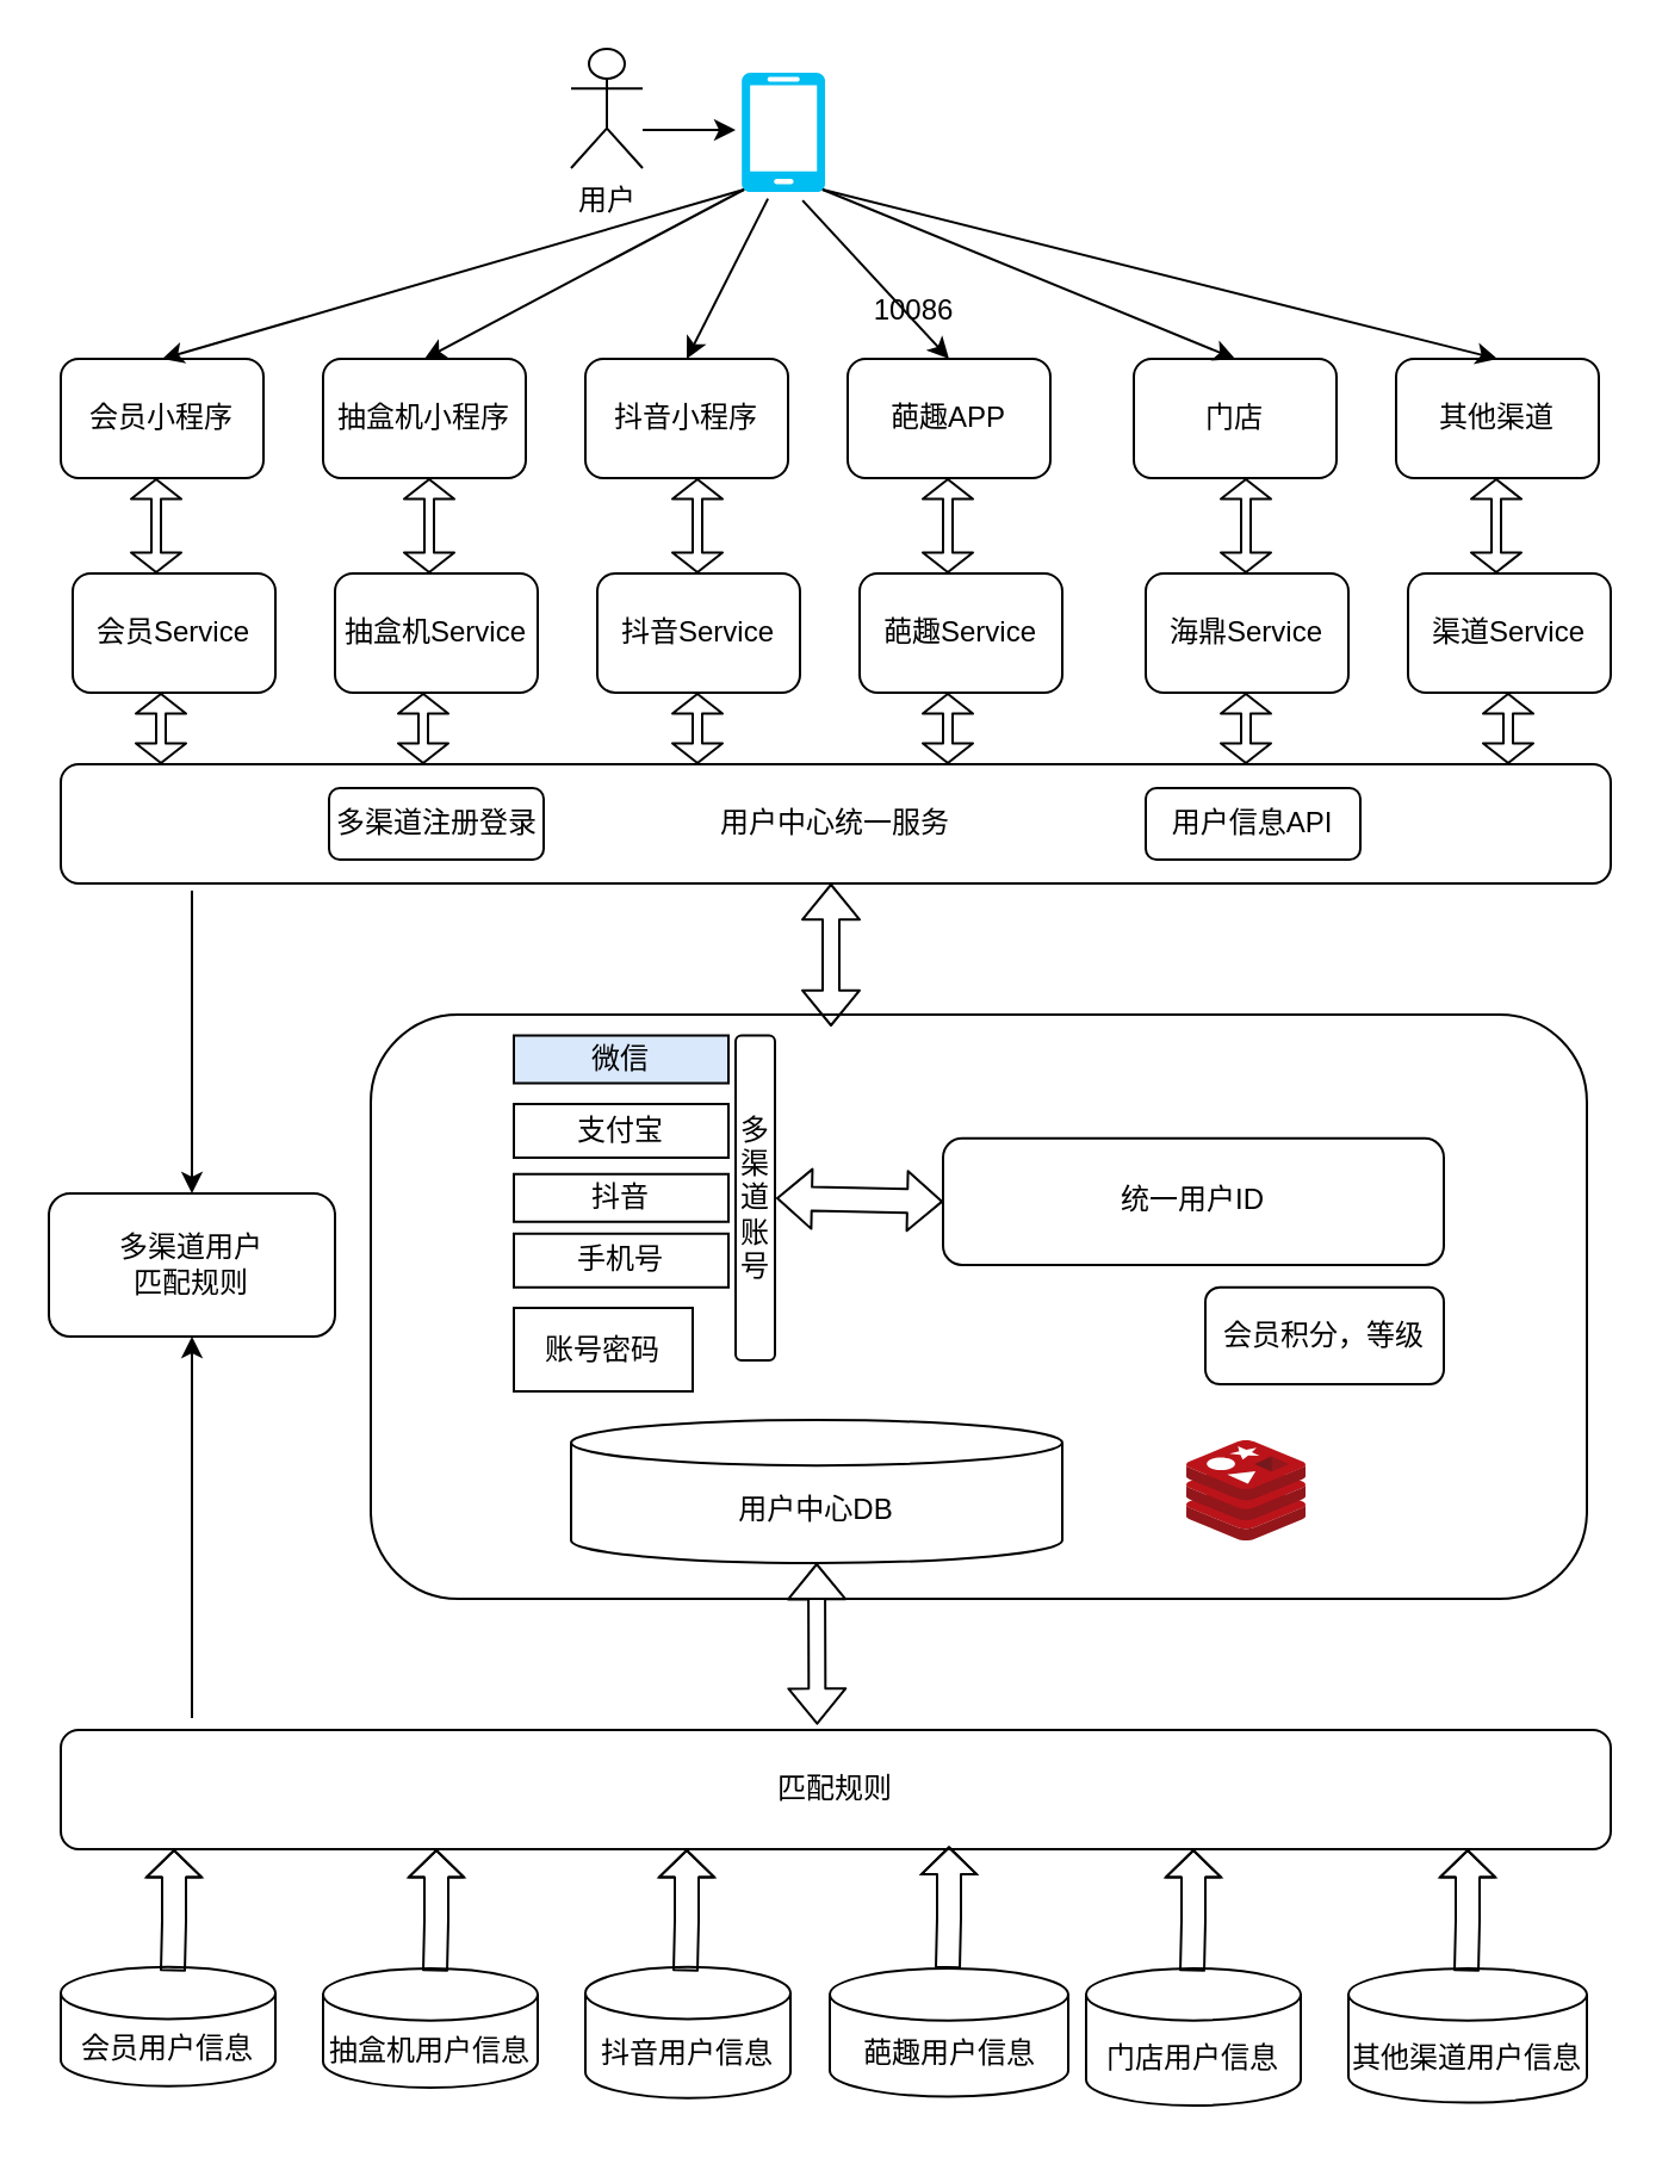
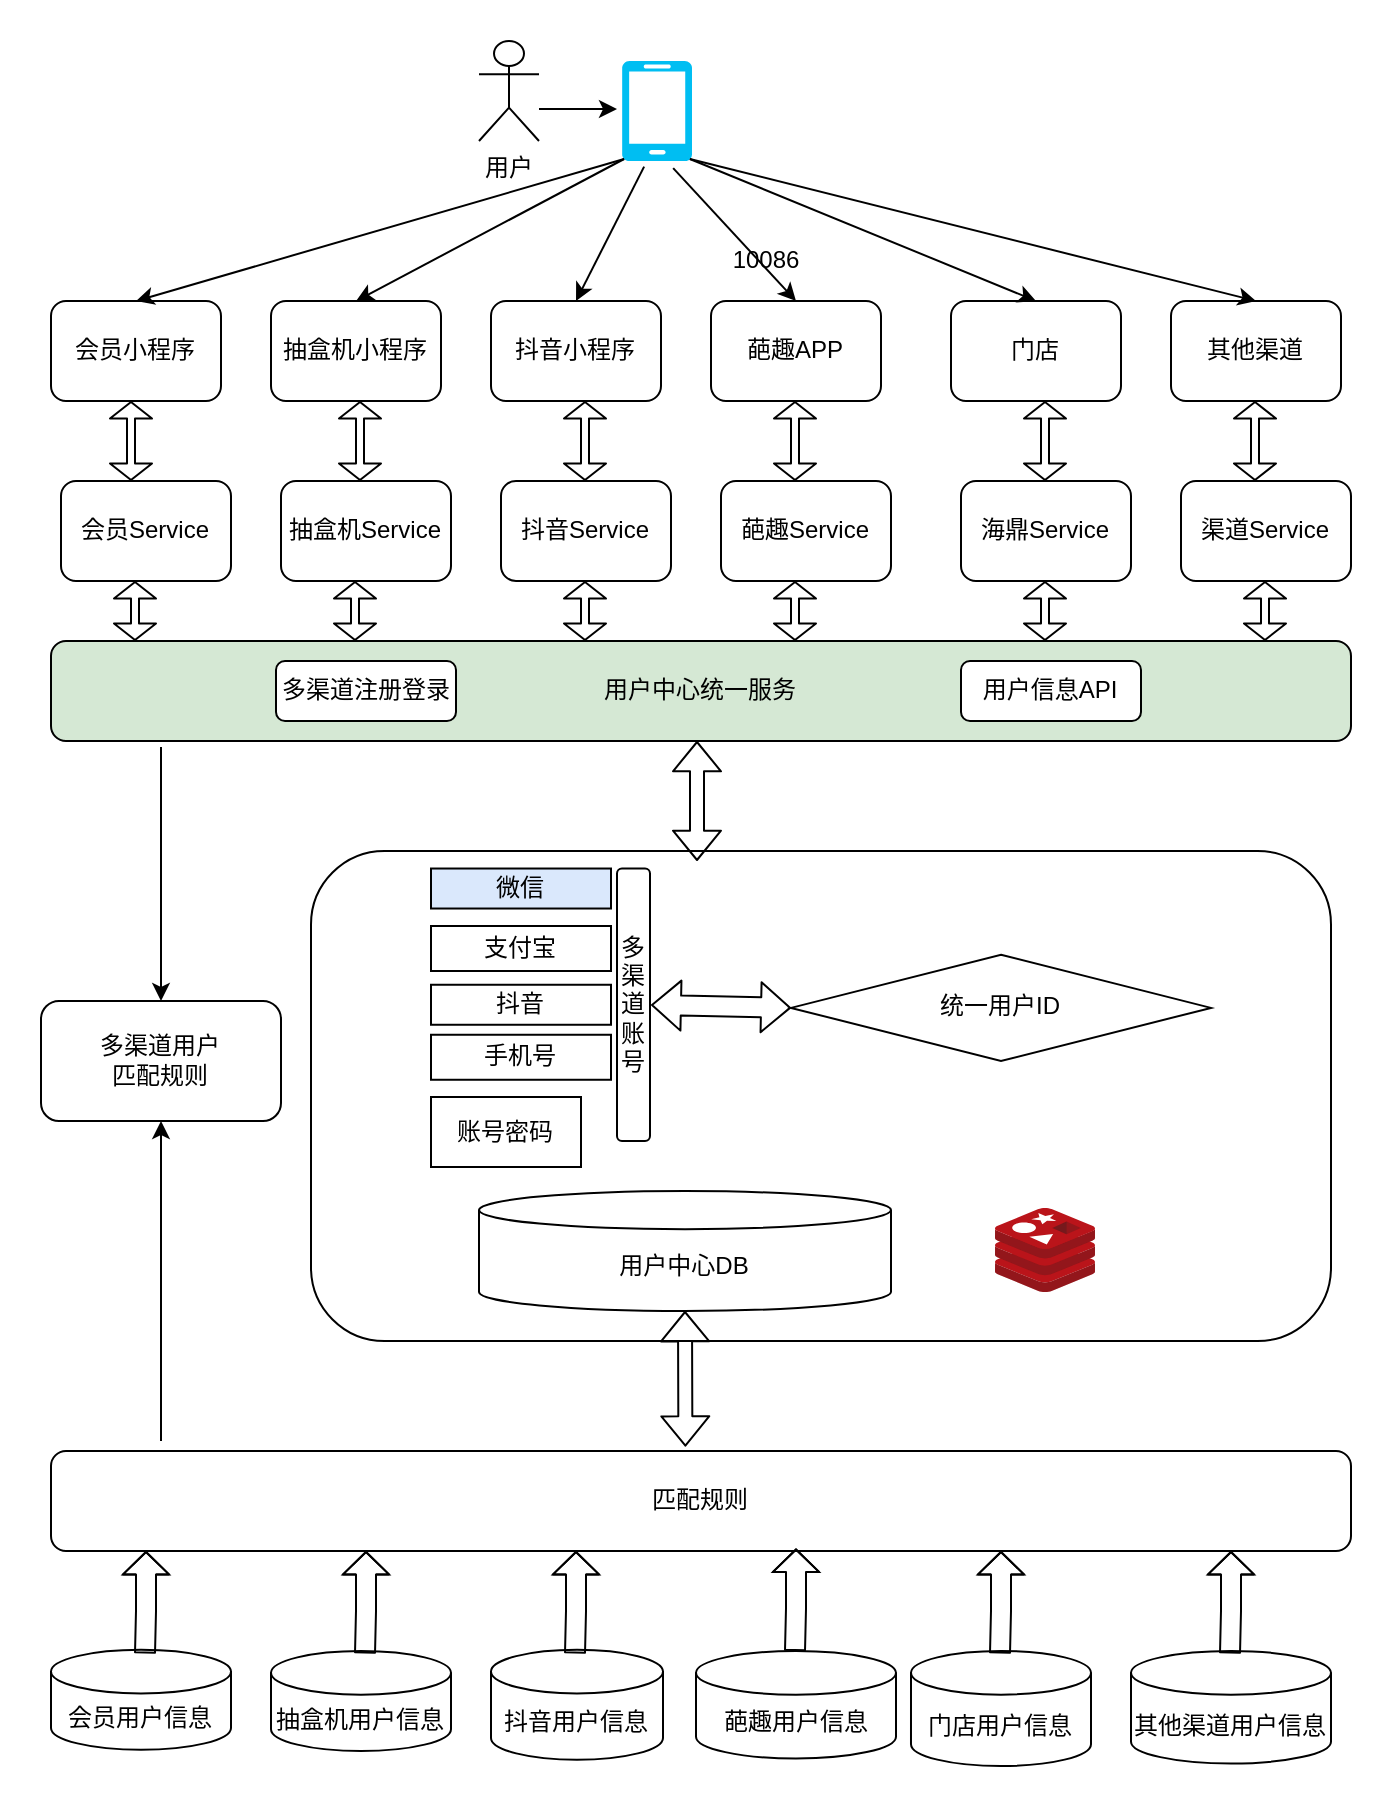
- <mxCell id="2" value="用户中心统一服务" style="rounded=1;whiteSpace=wrap;html=1;" parent="1" vertex="1"><mxGeometry x="25" y="320" width="650" height="50" as="geometry" /></mxCell>
+ <mxCell id="2" value="用户中心统一服务" style="rounded=1;whiteSpace=wrap;html=1;fillColor=#d5e8d4;" parent="1" vertex="1"><mxGeometry x="25" y="320" width="650" height="50" as="geometry" /></mxCell>
- <mxCell id="28" value="统一用户ID" style="rounded=1;whiteSpace=wrap;html=1;" vertex="1" parent="1"><mxGeometry x="395" y="476.88" width="210" height="53.12" as="geometry" /></mxCell>
+ <mxCell id="28" value="统一用户ID" style="rhombus;whiteSpace=wrap;html=1;" vertex="1" parent="1"><mxGeometry x="395" y="476.88" width="210" height="53.12" as="geometry" /></mxCell>
- <mxCell id="41" value="会员积分，等级" style="rounded=1;whiteSpace=wrap;html=1;" vertex="1" parent="1"><mxGeometry x="505" y="539.38" width="100" height="40.62" as="geometry" /></mxCell>
